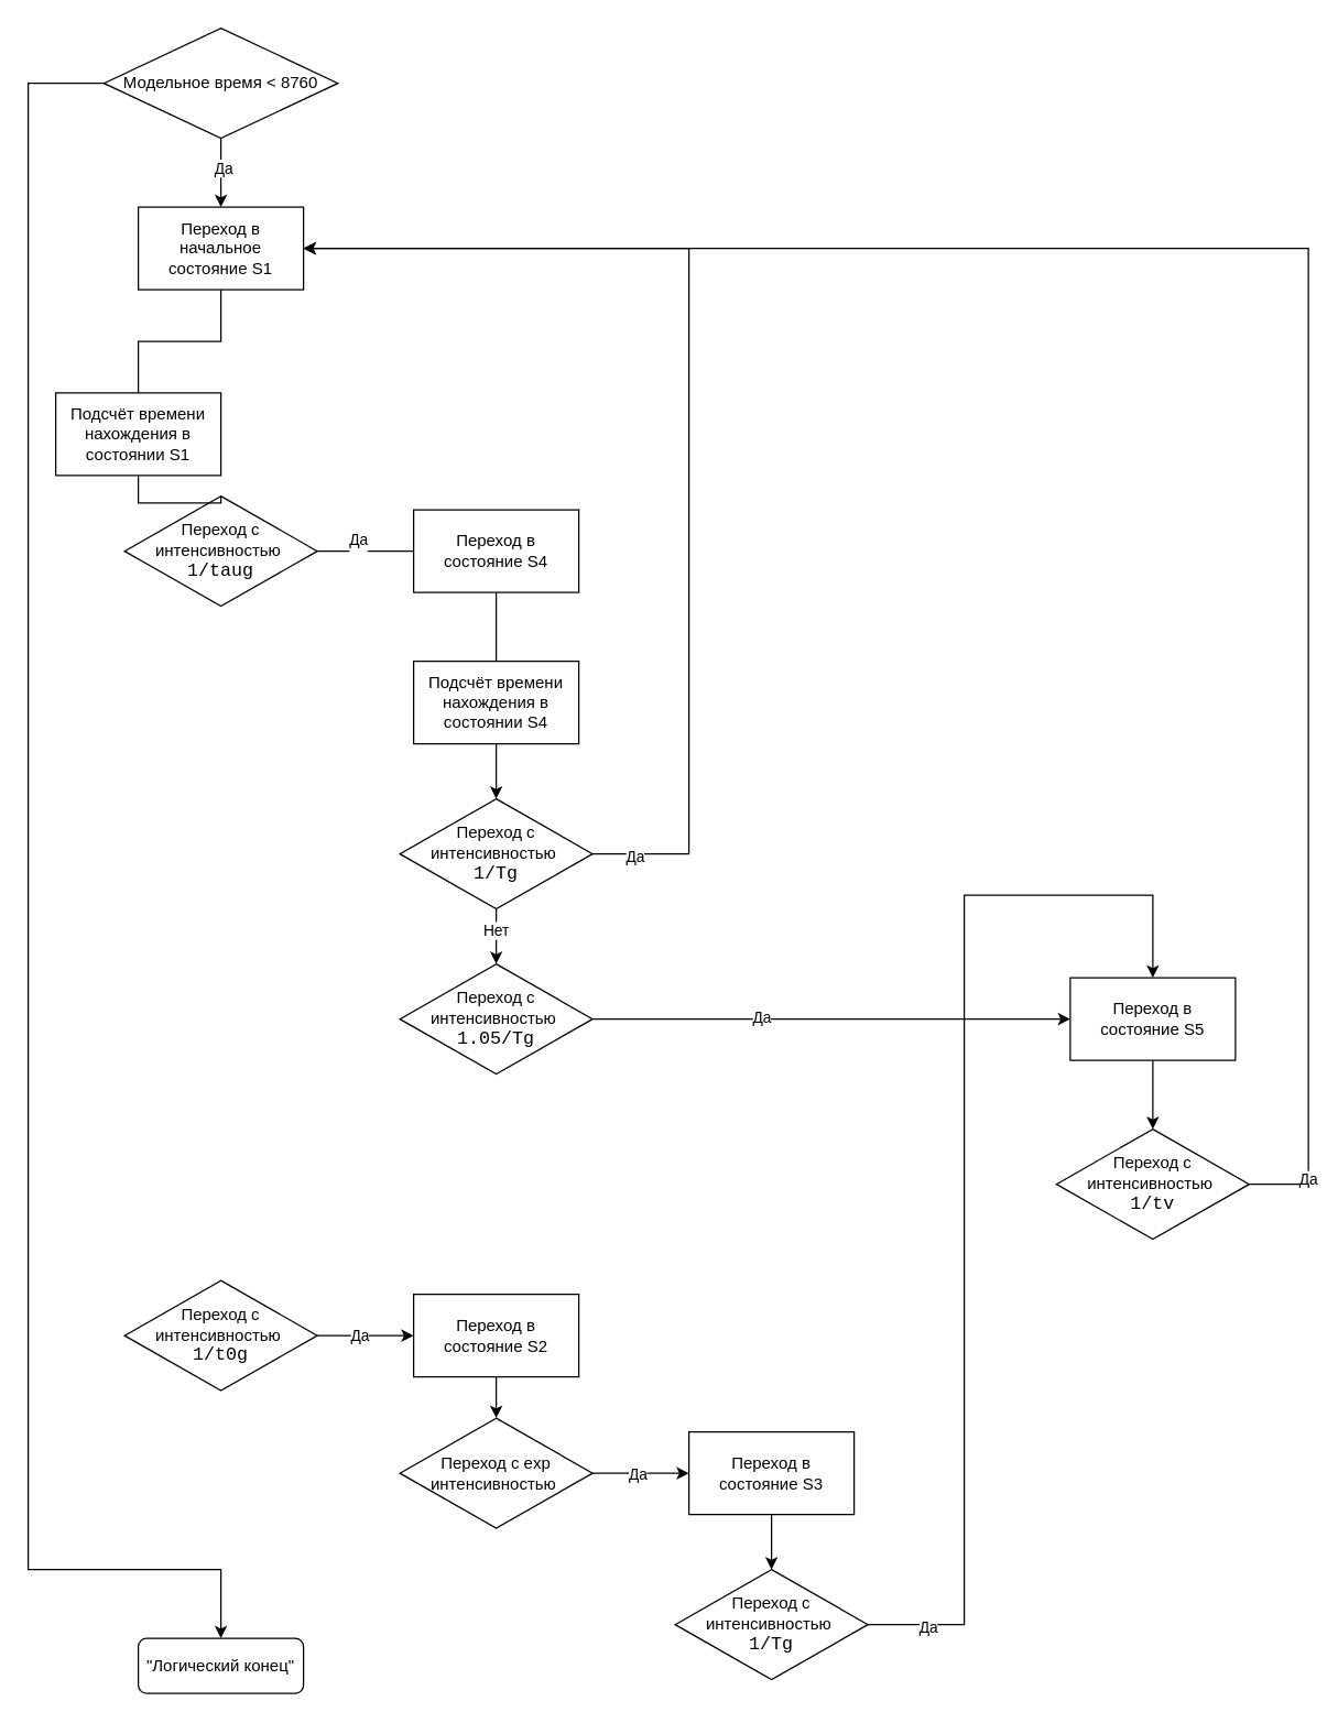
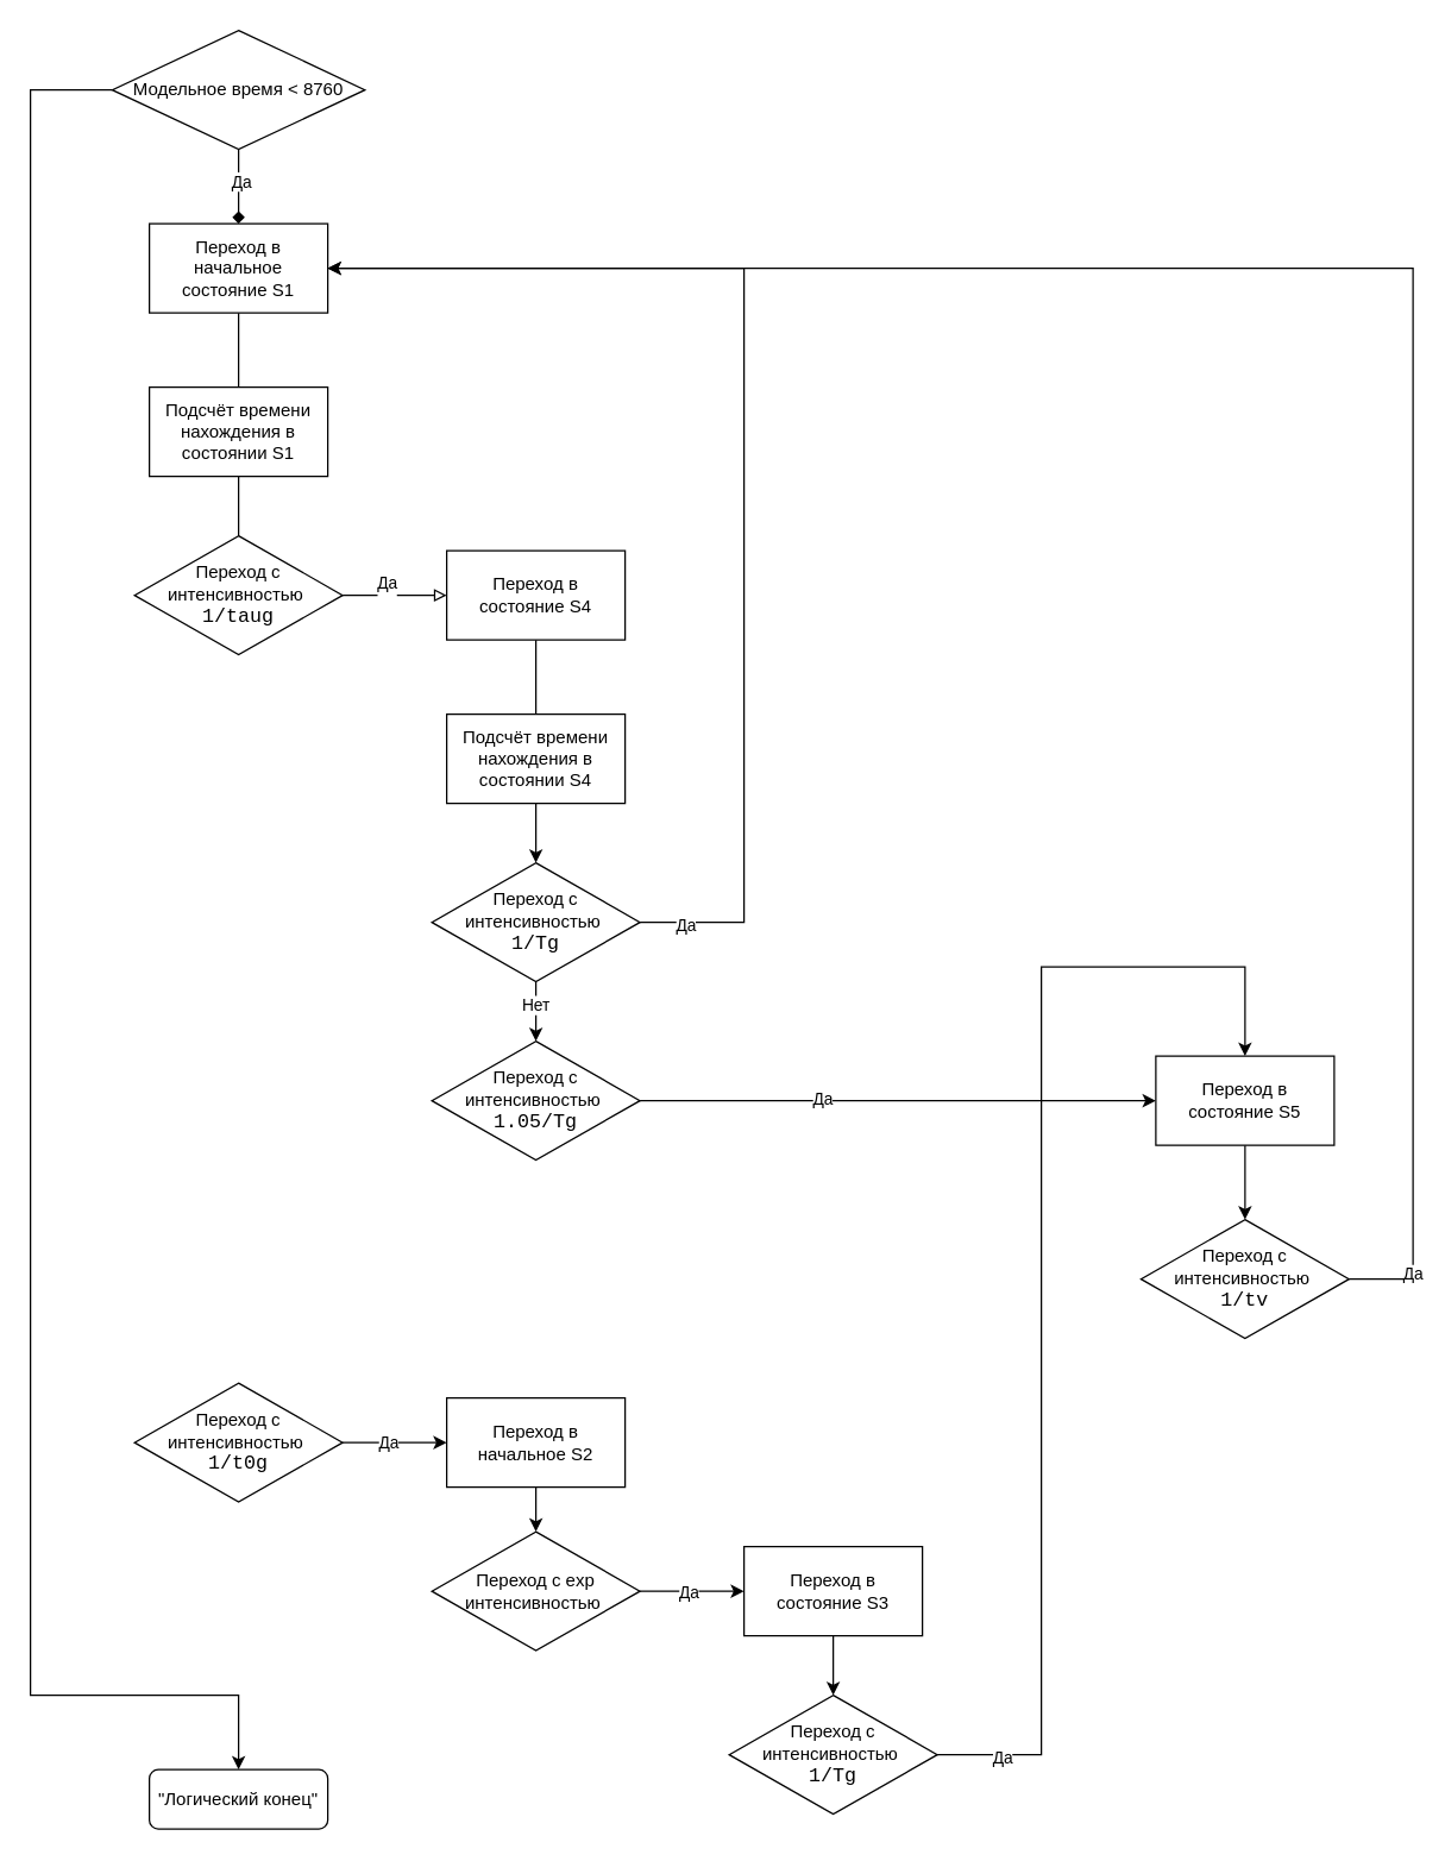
- <mxCell id="40" style="edgeStyle=orthogonalEdgeStyle;rounded=0;orthogonalLoop=1;jettySize=auto;html=1;entryX=0.5;entryY=0;entryDx=0;entryDy=0;" edge="1" parent="1" source="43" target="4"><mxGeometry relative="1" as="geometry" /></mxCell>
+ <mxCell id="40" style="edgeStyle=orthogonalEdgeStyle;rounded=0;orthogonalLoop=1;jettySize=auto;html=1;entryX=0.5;entryY=0;entryDx=0;entryDy=0;endArrow=diamond;" edge="1" parent="1" source="43" target="4"><mxGeometry relative="1" as="geometry" /></mxCell>
- <mxCell id="11" value="Подсчёт времени нахождения в состоянии S1" style="rounded=0;whiteSpace=wrap;html=1;" vertex="1" parent="1"><mxGeometry x="40" y="285" width="120" height="60" as="geometry" /></mxCell>
+ <mxCell id="11" value="Подсчёт времени нахождения в состоянии S1" style="rounded=0;whiteSpace=wrap;html=1;" vertex="1" parent="1"><mxGeometry x="100" y="260" width="120" height="60" as="geometry" /></mxCell>
- <mxCell id="5" style="edgeStyle=orthogonalEdgeStyle;rounded=0;orthogonalLoop=1;jettySize=auto;html=1;entryX=0;entryY=0.5;entryDx=0;entryDy=0;endArrow=none;endFill=0;" edge="1" parent="1" source="7" target="9"><mxGeometry relative="1" as="geometry" /></mxCell>
+ <mxCell id="5" style="edgeStyle=orthogonalEdgeStyle;rounded=0;orthogonalLoop=1;jettySize=auto;html=1;entryX=0;entryY=0.5;entryDx=0;entryDy=0;endArrow=block;endFill=0;" edge="1" parent="1" source="7" target="9"><mxGeometry relative="1" as="geometry" /></mxCell>
- <mxCell id="31" value="Переход в состояние S2" style="rounded=0;whiteSpace=wrap;html=1;" vertex="1" parent="1"><mxGeometry x="300" y="940" width="120" height="60" as="geometry" /></mxCell>
+ <mxCell id="31" value="Переход в начальное S2" style="rounded=0;whiteSpace=wrap;html=1;" vertex="1" parent="1"><mxGeometry x="300" y="940" width="120" height="60" as="geometry" /></mxCell>
